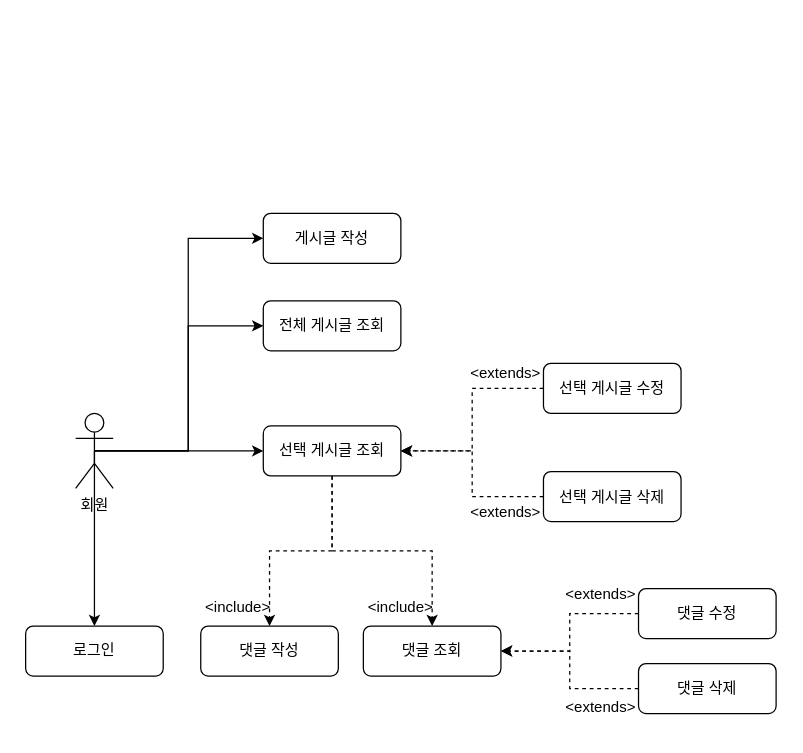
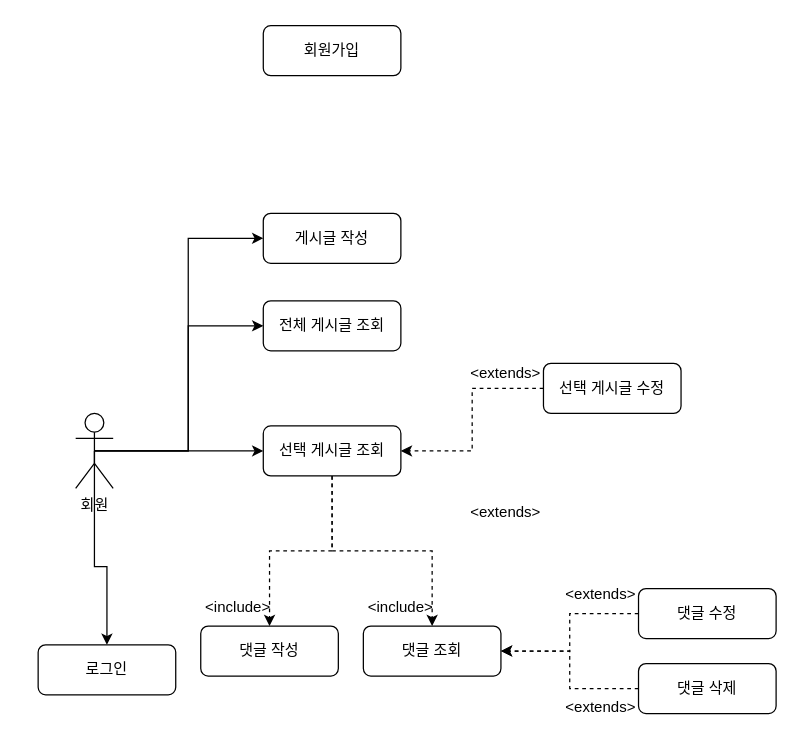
+ <mxCell id="7" value="회원가입" style="rounded=1;whiteSpace=wrap;html=1;" vertex="1" parent="1"><mxGeometry x="210" y="20" width="110" height="40" as="geometry" /></mxCell>
- <mxCell id="15" style="edgeStyle=orthogonalEdgeStyle;rounded=0;orthogonalLoop=1;jettySize=auto;html=1;exitX=0;exitY=0.5;exitDx=0;exitDy=0;entryX=1;entryY=0.5;entryDx=0;entryDy=0;dashed=1;" edge="1" parent="1" source="24" target="12"><mxGeometry relative="1" as="geometry" /></mxCell>
- <mxCell id="24" value="선택 게시글 삭제" style="rounded=1;whiteSpace=wrap;html=1;" vertex="1" parent="1"><mxGeometry x="434" y="376.5" width="110" height="40" as="geometry" /></mxCell>
- <mxCell id="8" value="로그인" style="rounded=1;whiteSpace=wrap;html=1;" vertex="1" parent="1"><mxGeometry x="20" y="500" width="110" height="40" as="geometry" /></mxCell>
+ <mxCell id="8" value="로그인" style="rounded=1;whiteSpace=wrap;html=1;" vertex="1" parent="1"><mxGeometry x="30" y="515" width="110" height="40" as="geometry" /></mxCell>
